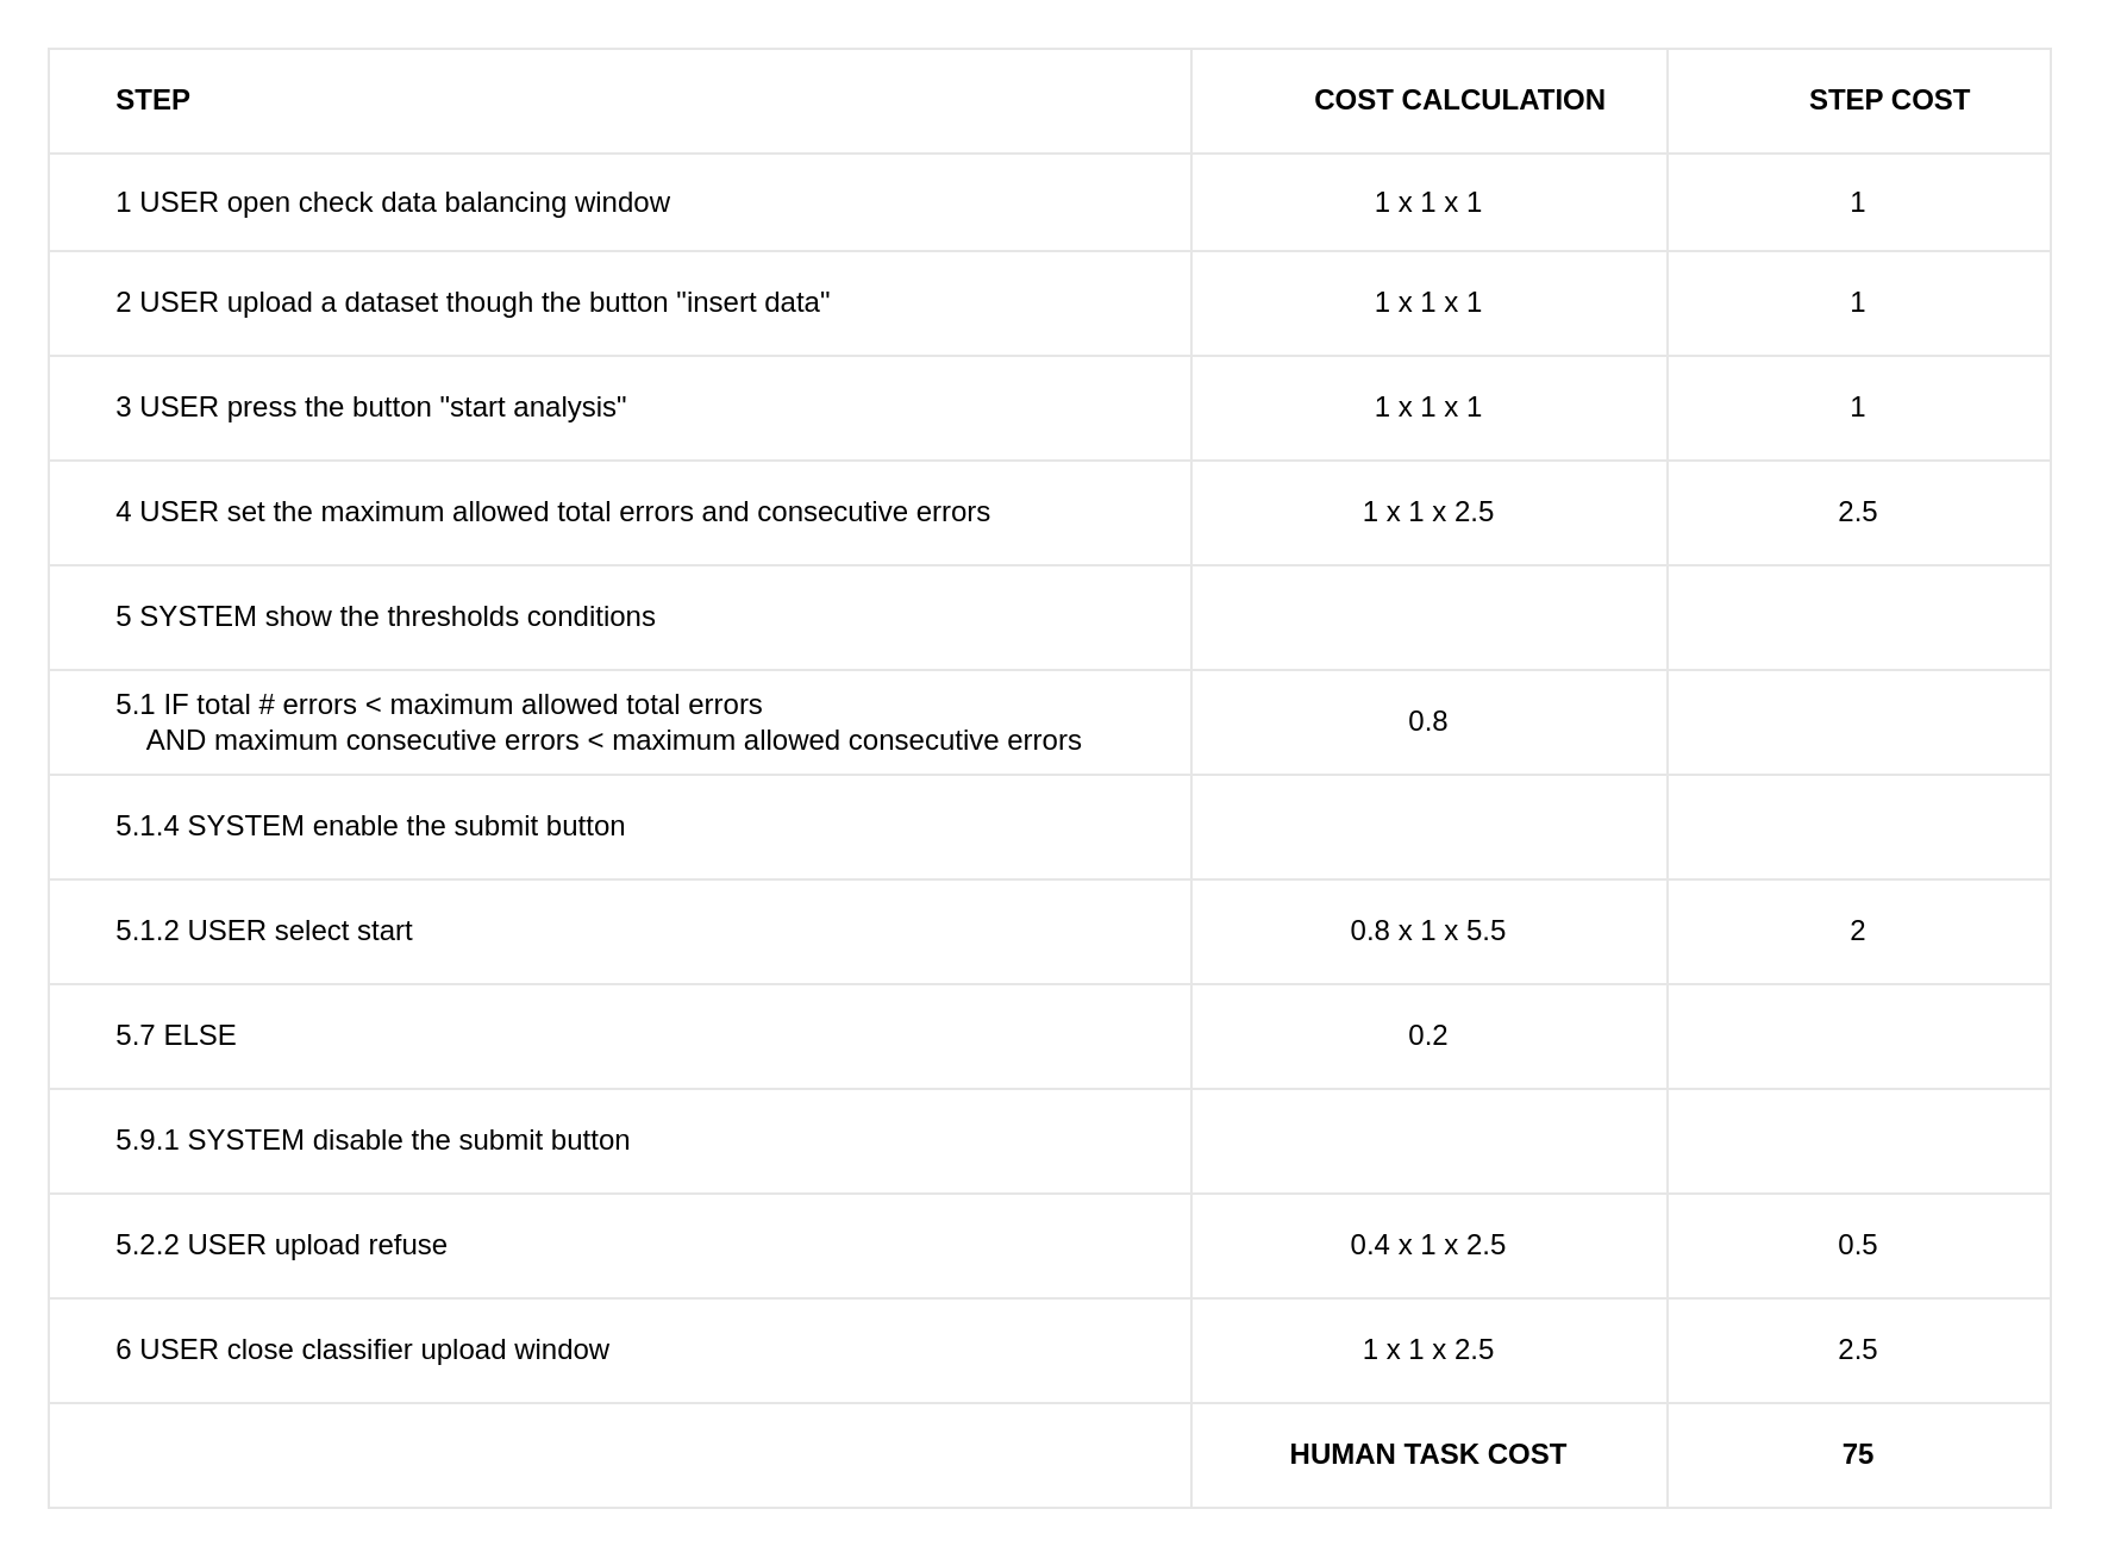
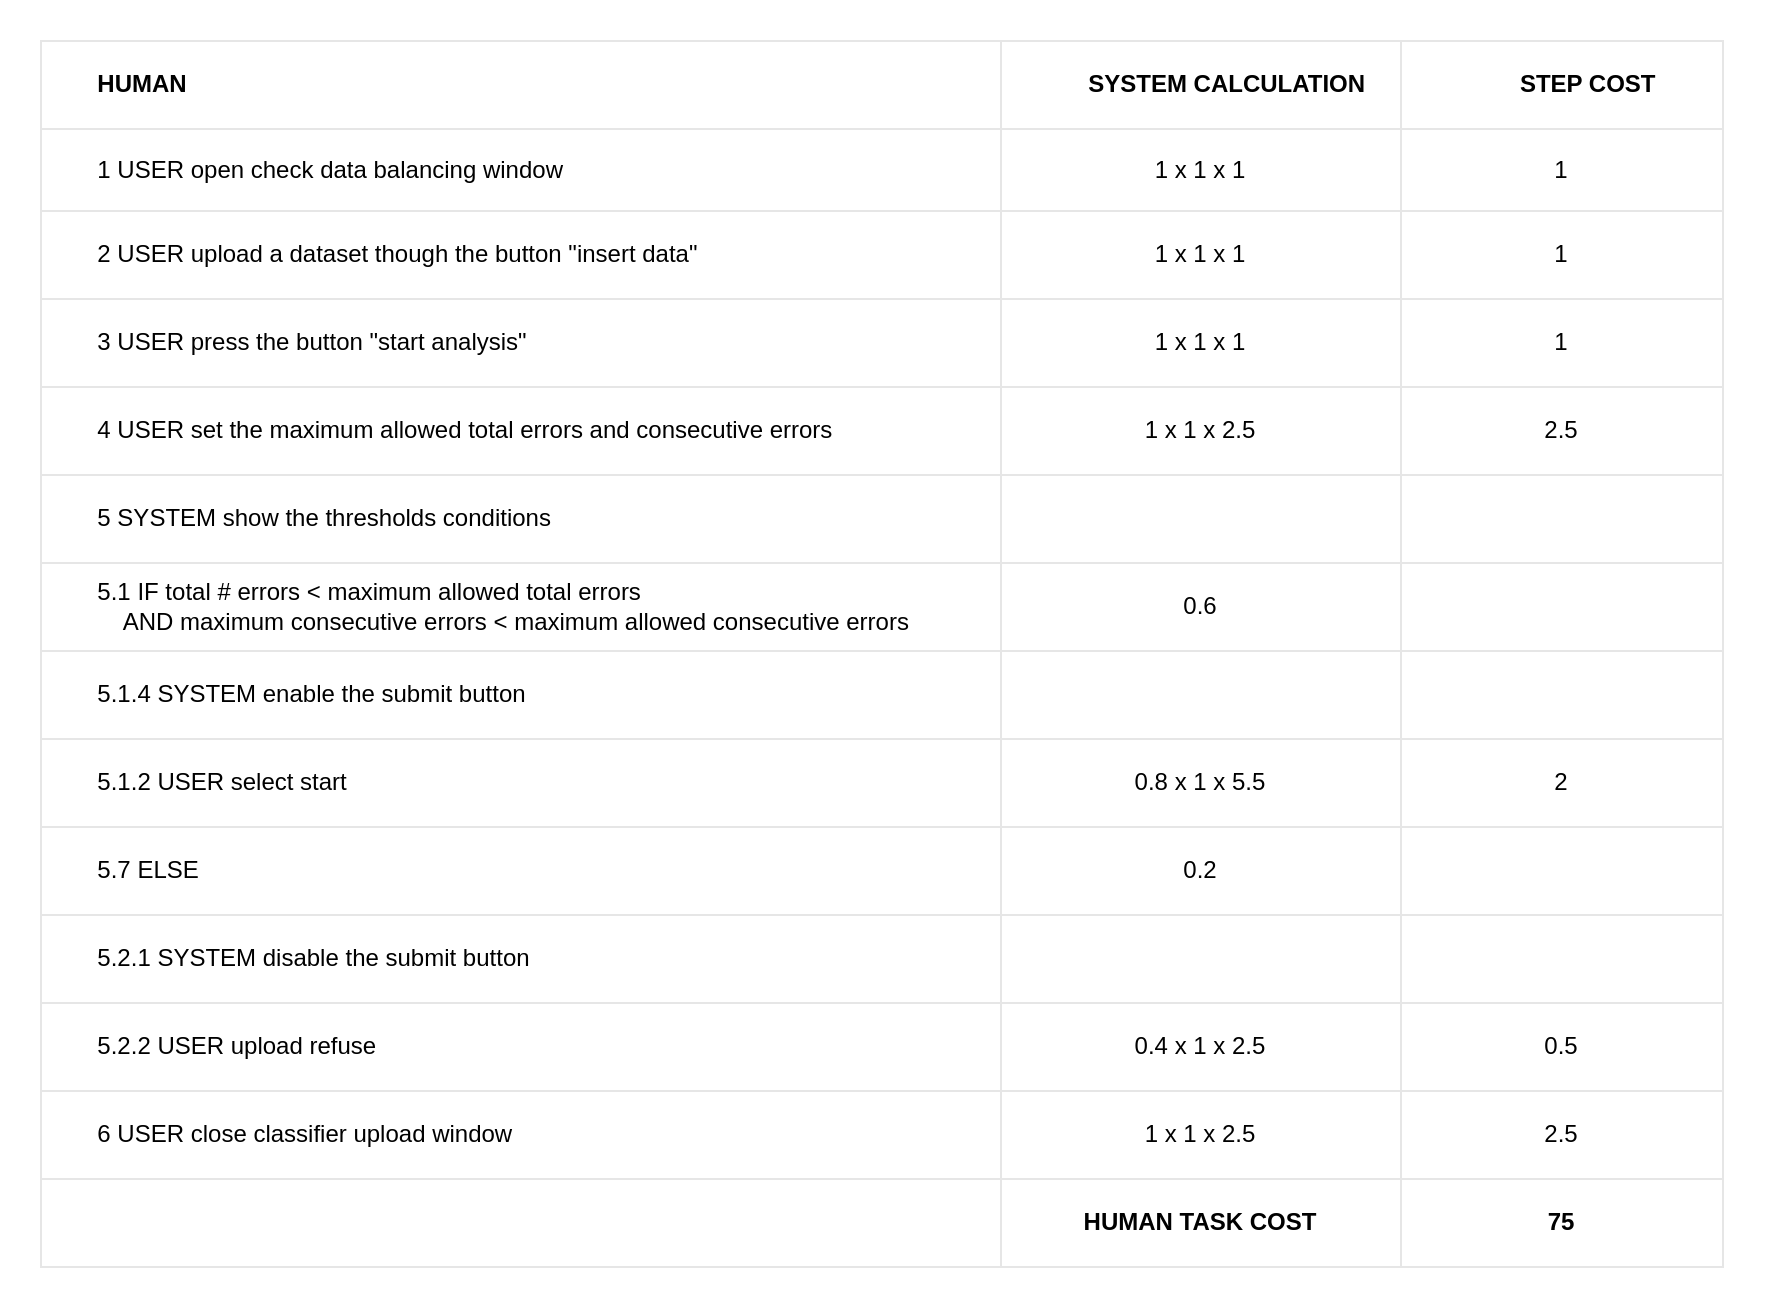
- <mxCell id="4" value="&lt;span style=&quot;white-space: pre;&quot;&gt;&#09;&lt;/span&gt;STEP" style="connectable=0;recursiveResize=0;strokeColor=inherit;fillColor=none;align=left;whiteSpace=wrap;html=1;fontStyle=1;labelPosition=center;verticalLabelPosition=middle;verticalAlign=middle;" parent="3" vertex="1"><mxGeometry width="480" height="44" as="geometry"><mxRectangle width="480" height="44" as="alternateBounds" /></mxGeometry></mxCell>
+ <mxCell id="4" value="&lt;span style=&quot;white-space: pre;&quot;&gt;&#09;&lt;/span&gt;HUMAN" style="connectable=0;recursiveResize=0;strokeColor=inherit;fillColor=none;align=left;whiteSpace=wrap;html=1;fontStyle=1;labelPosition=center;verticalLabelPosition=middle;verticalAlign=middle;" parent="3" vertex="1"><mxGeometry width="480" height="44" as="geometry"><mxRectangle width="480" height="44" as="alternateBounds" /></mxGeometry></mxCell>
- <mxCell id="5" value="&lt;span style=&quot;white-space: pre;&quot;&gt;&#09;&lt;/span&gt;COST CALCULATION" style="connectable=0;recursiveResize=0;strokeColor=inherit;fillColor=none;align=center;whiteSpace=wrap;html=1;fontStyle=1" parent="3" vertex="1"><mxGeometry x="480" width="200" height="44" as="geometry"><mxRectangle width="200" height="44" as="alternateBounds" /></mxGeometry></mxCell>
+ <mxCell id="5" value="&lt;span style=&quot;white-space: pre;&quot;&gt;&#09;&lt;/span&gt;SYSTEM CALCULATION" style="connectable=0;recursiveResize=0;strokeColor=inherit;fillColor=none;align=center;whiteSpace=wrap;html=1;fontStyle=1" parent="3" vertex="1"><mxGeometry x="480" width="200" height="44" as="geometry"><mxRectangle width="200" height="44" as="alternateBounds" /></mxGeometry></mxCell>
- <mxCell id="29" value="0.8" style="connectable=0;recursiveResize=0;strokeColor=inherit;fillColor=none;align=center;whiteSpace=wrap;html=1;" parent="27" vertex="1"><mxGeometry x="480" width="200" height="44" as="geometry"><mxRectangle width="200" height="44" as="alternateBounds" /></mxGeometry></mxCell>
+ <mxCell id="29" value="0.6" style="connectable=0;recursiveResize=0;strokeColor=inherit;fillColor=none;align=center;whiteSpace=wrap;html=1;" parent="27" vertex="1"><mxGeometry x="480" width="200" height="44" as="geometry"><mxRectangle width="200" height="44" as="alternateBounds" /></mxGeometry></mxCell>
- <mxCell id="44" value="&lt;span style=&quot;white-space: pre;&quot;&gt;&#09;&lt;/span&gt;5.9.1 SYSTEM disable the submit button" style="connectable=0;recursiveResize=0;strokeColor=inherit;fillColor=none;align=left;whiteSpace=wrap;html=1;labelPosition=center;verticalLabelPosition=middle;verticalAlign=middle;" parent="43" vertex="1"><mxGeometry width="480" height="44" as="geometry"><mxRectangle width="480" height="44" as="alternateBounds" /></mxGeometry></mxCell>
+ <mxCell id="44" value="&lt;span style=&quot;white-space: pre;&quot;&gt;&#09;&lt;/span&gt;5.2.1 SYSTEM disable the submit button" style="connectable=0;recursiveResize=0;strokeColor=inherit;fillColor=none;align=left;whiteSpace=wrap;html=1;labelPosition=center;verticalLabelPosition=middle;verticalAlign=middle;" parent="43" vertex="1"><mxGeometry width="480" height="44" as="geometry"><mxRectangle width="480" height="44" as="alternateBounds" /></mxGeometry></mxCell>
